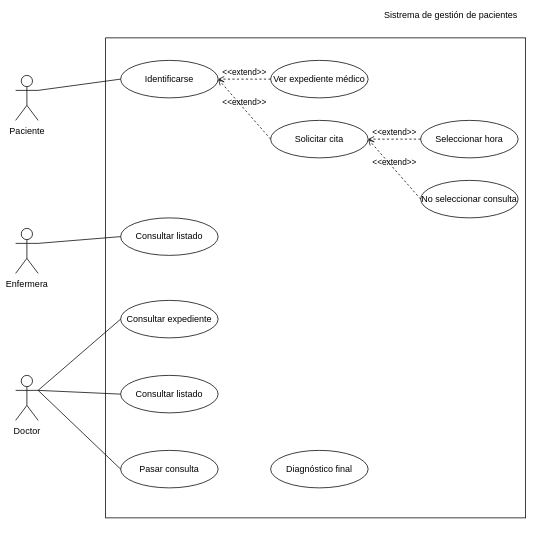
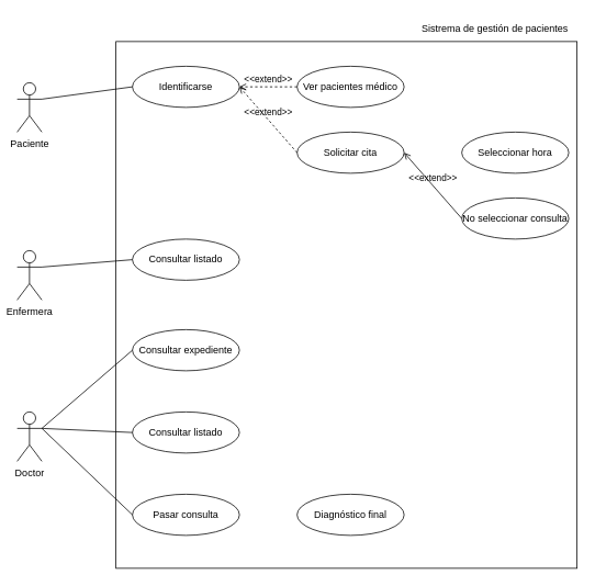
- <mxCell id="25" value="Sistrema de gestión de pacientes" style="text;html=1;align=center;verticalAlign=middle;resizable=0;points=[];autosize=1;strokeColor=none;fillColor=none;" vertex="1" parent="1"><mxGeometry x="500" y="5" width="200" height="30" as="geometry" /></mxCell>
+ <mxCell id="25" value="Sistrema de gestión de pacientes" style="text;html=1;align=center;verticalAlign=middle;resizable=0;points=[];autosize=1;strokeColor=none;fillColor=none;" vertex="1" parent="1"><mxGeometry x="500" y="20" width="200" height="30" as="geometry" /></mxCell>
- <mxCell id="7" value="Ver expediente médico" style="ellipse;whiteSpace=wrap;html=1;" vertex="1" parent="1"><mxGeometry x="360" y="80" width="130" height="50" as="geometry" /></mxCell>
+ <mxCell id="7" value="Ver pacientes médico" style="ellipse;whiteSpace=wrap;html=1;" vertex="1" parent="1"><mxGeometry x="360" y="80" width="130" height="50" as="geometry" /></mxCell>
- <mxCell id="23" value="&amp;lt;&amp;lt;extend&amp;gt;&amp;gt;" style="html=1;verticalAlign=bottom;labelBackgroundColor=none;endArrow=open;endFill=0;dashed=1;rounded=0;entryX=1;entryY=0.5;entryDx=0;entryDy=0;exitX=0;exitY=0.5;exitDx=0;exitDy=0;" edge="1" parent="1" source="9" target="8"><mxGeometry width="160" relative="1" as="geometry"><mxPoint x="370" y="195" as="sourcePoint" /><mxPoint x="300" y="115" as="targetPoint" /></mxGeometry></mxCell>
- <mxCell id="24" value="&amp;lt;&amp;lt;extend&amp;gt;&amp;gt;" style="html=1;verticalAlign=bottom;labelBackgroundColor=none;endArrow=open;endFill=0;dashed=1;rounded=0;entryX=1;entryY=0.5;entryDx=0;entryDy=0;exitX=0;exitY=0.5;exitDx=0;exitDy=0;" edge="1" parent="1" source="10" target="8"><mxGeometry width="160" relative="1" as="geometry"><mxPoint x="570" y="195" as="sourcePoint" /><mxPoint x="500" y="195" as="targetPoint" /></mxGeometry></mxCell>
+ <mxCell id="24" value="&amp;lt;&amp;lt;extend&amp;gt;&amp;gt;" style="html=1;verticalAlign=bottom;labelBackgroundColor=none;endArrow=open;endFill=0;dashed=0;rounded=0;entryX=1;entryY=0.5;entryDx=0;entryDy=0;exitX=0;exitY=0.5;exitDx=0;exitDy=0;" edge="1" parent="1" source="10" target="8"><mxGeometry width="160" relative="1" as="geometry"><mxPoint x="570" y="195" as="sourcePoint" /><mxPoint x="500" y="195" as="targetPoint" /></mxGeometry></mxCell>
